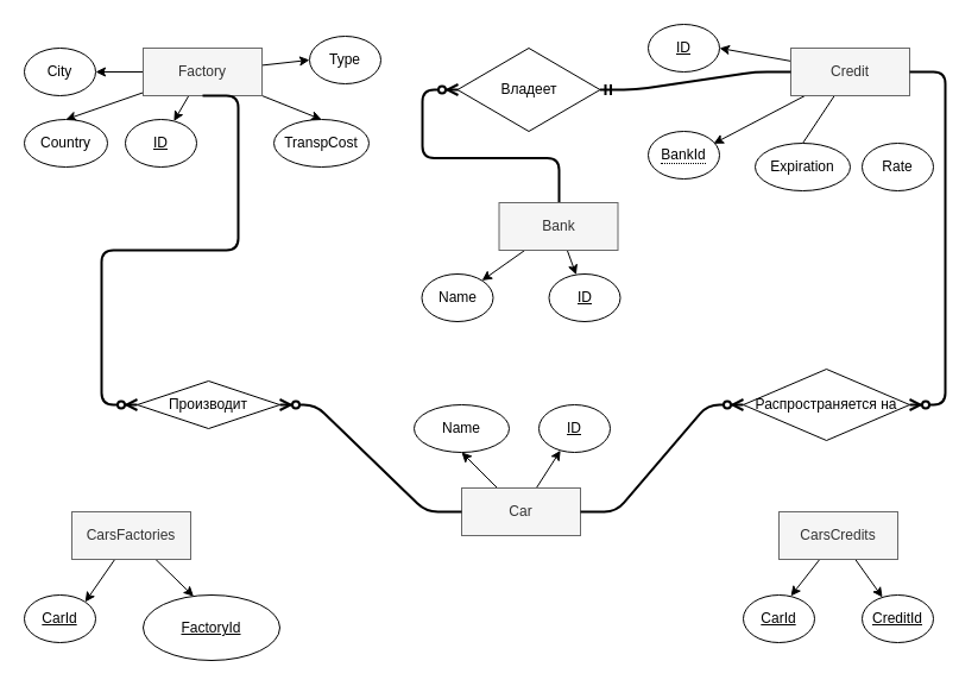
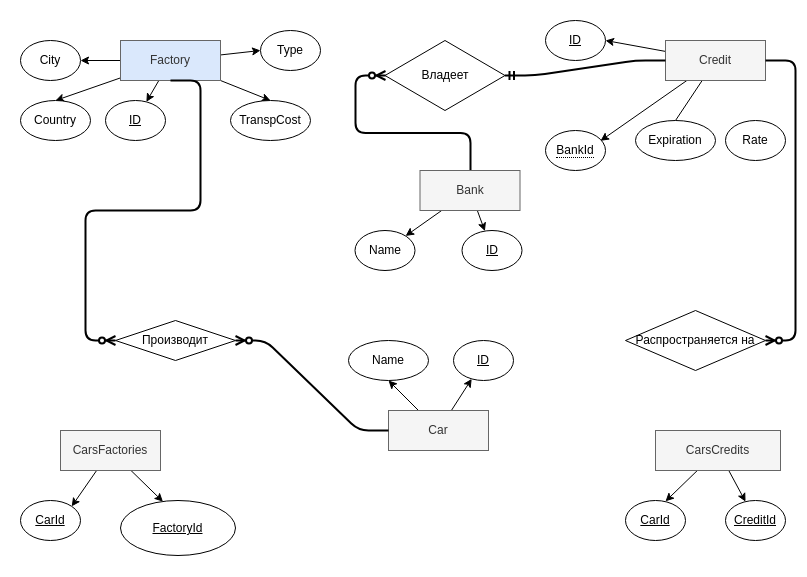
- <mxCell id="23" value="Factory" style="whiteSpace=wrap;html=1;align=center;fillColor=#f5f5f5;strokeColor=#666666;fontColor=#333333;" vertex="1" parent="1"><mxGeometry x="120" y="40" width="100" height="40" as="geometry" /></mxCell>
+ <mxCell id="23" value="Factory" style="whiteSpace=wrap;html=1;align=center;fillColor=#dae8fc;strokeColor=#666666;fontColor=#333333;" vertex="1" parent="1"><mxGeometry x="120" y="40" width="100" height="40" as="geometry" /></mxCell>
- <mxCell id="47" value="&lt;span style=&quot;border-bottom: 1px dotted&quot;&gt;BankId&lt;/span&gt;" style="ellipse;whiteSpace=wrap;html=1;align=center;" vertex="1" parent="1"><mxGeometry x="545" y="110" width="60" height="40" as="geometry" /></mxCell>
+ <mxCell id="47" value="&lt;span style=&quot;border-bottom: 1px dotted&quot;&gt;BankId&lt;/span&gt;" style="ellipse;whiteSpace=wrap;html=1;align=center;" vertex="1" parent="1"><mxGeometry x="545" y="130" width="60" height="40" as="geometry" /></mxCell>
- <mxCell id="41" value="" style="edgeStyle=entityRelationEdgeStyle;fontSize=12;html=1;endArrow=ERzeroToMany;endFill=1;strokeWidth=2;exitX=1;exitY=0.5;exitDx=0;exitDy=0;entryX=0;entryY=0.5;entryDx=0;entryDy=0;" edge="1" parent="1" source="5" target="39"><mxGeometry width="100" height="100" relative="1" as="geometry"><mxPoint x="670" y="289.31" as="sourcePoint" /><mxPoint x="645" y="390" as="targetPoint" /></mxGeometry></mxCell>
- <mxCell id="10" value="CarsCredits" style="whiteSpace=wrap;html=1;align=center;fillColor=#f5f5f5;strokeColor=#666666;fontColor=#333333;" vertex="1" parent="1"><mxGeometry x="655" y="430" width="100" height="40" as="geometry" /></mxCell>
+ <mxCell id="10" value="CarsCredits" style="whiteSpace=wrap;html=1;align=center;fillColor=#f5f5f5;strokeColor=#666666;fontColor=#333333;" vertex="1" parent="1"><mxGeometry x="655" y="430" width="125" height="40" as="geometry" /></mxCell>
